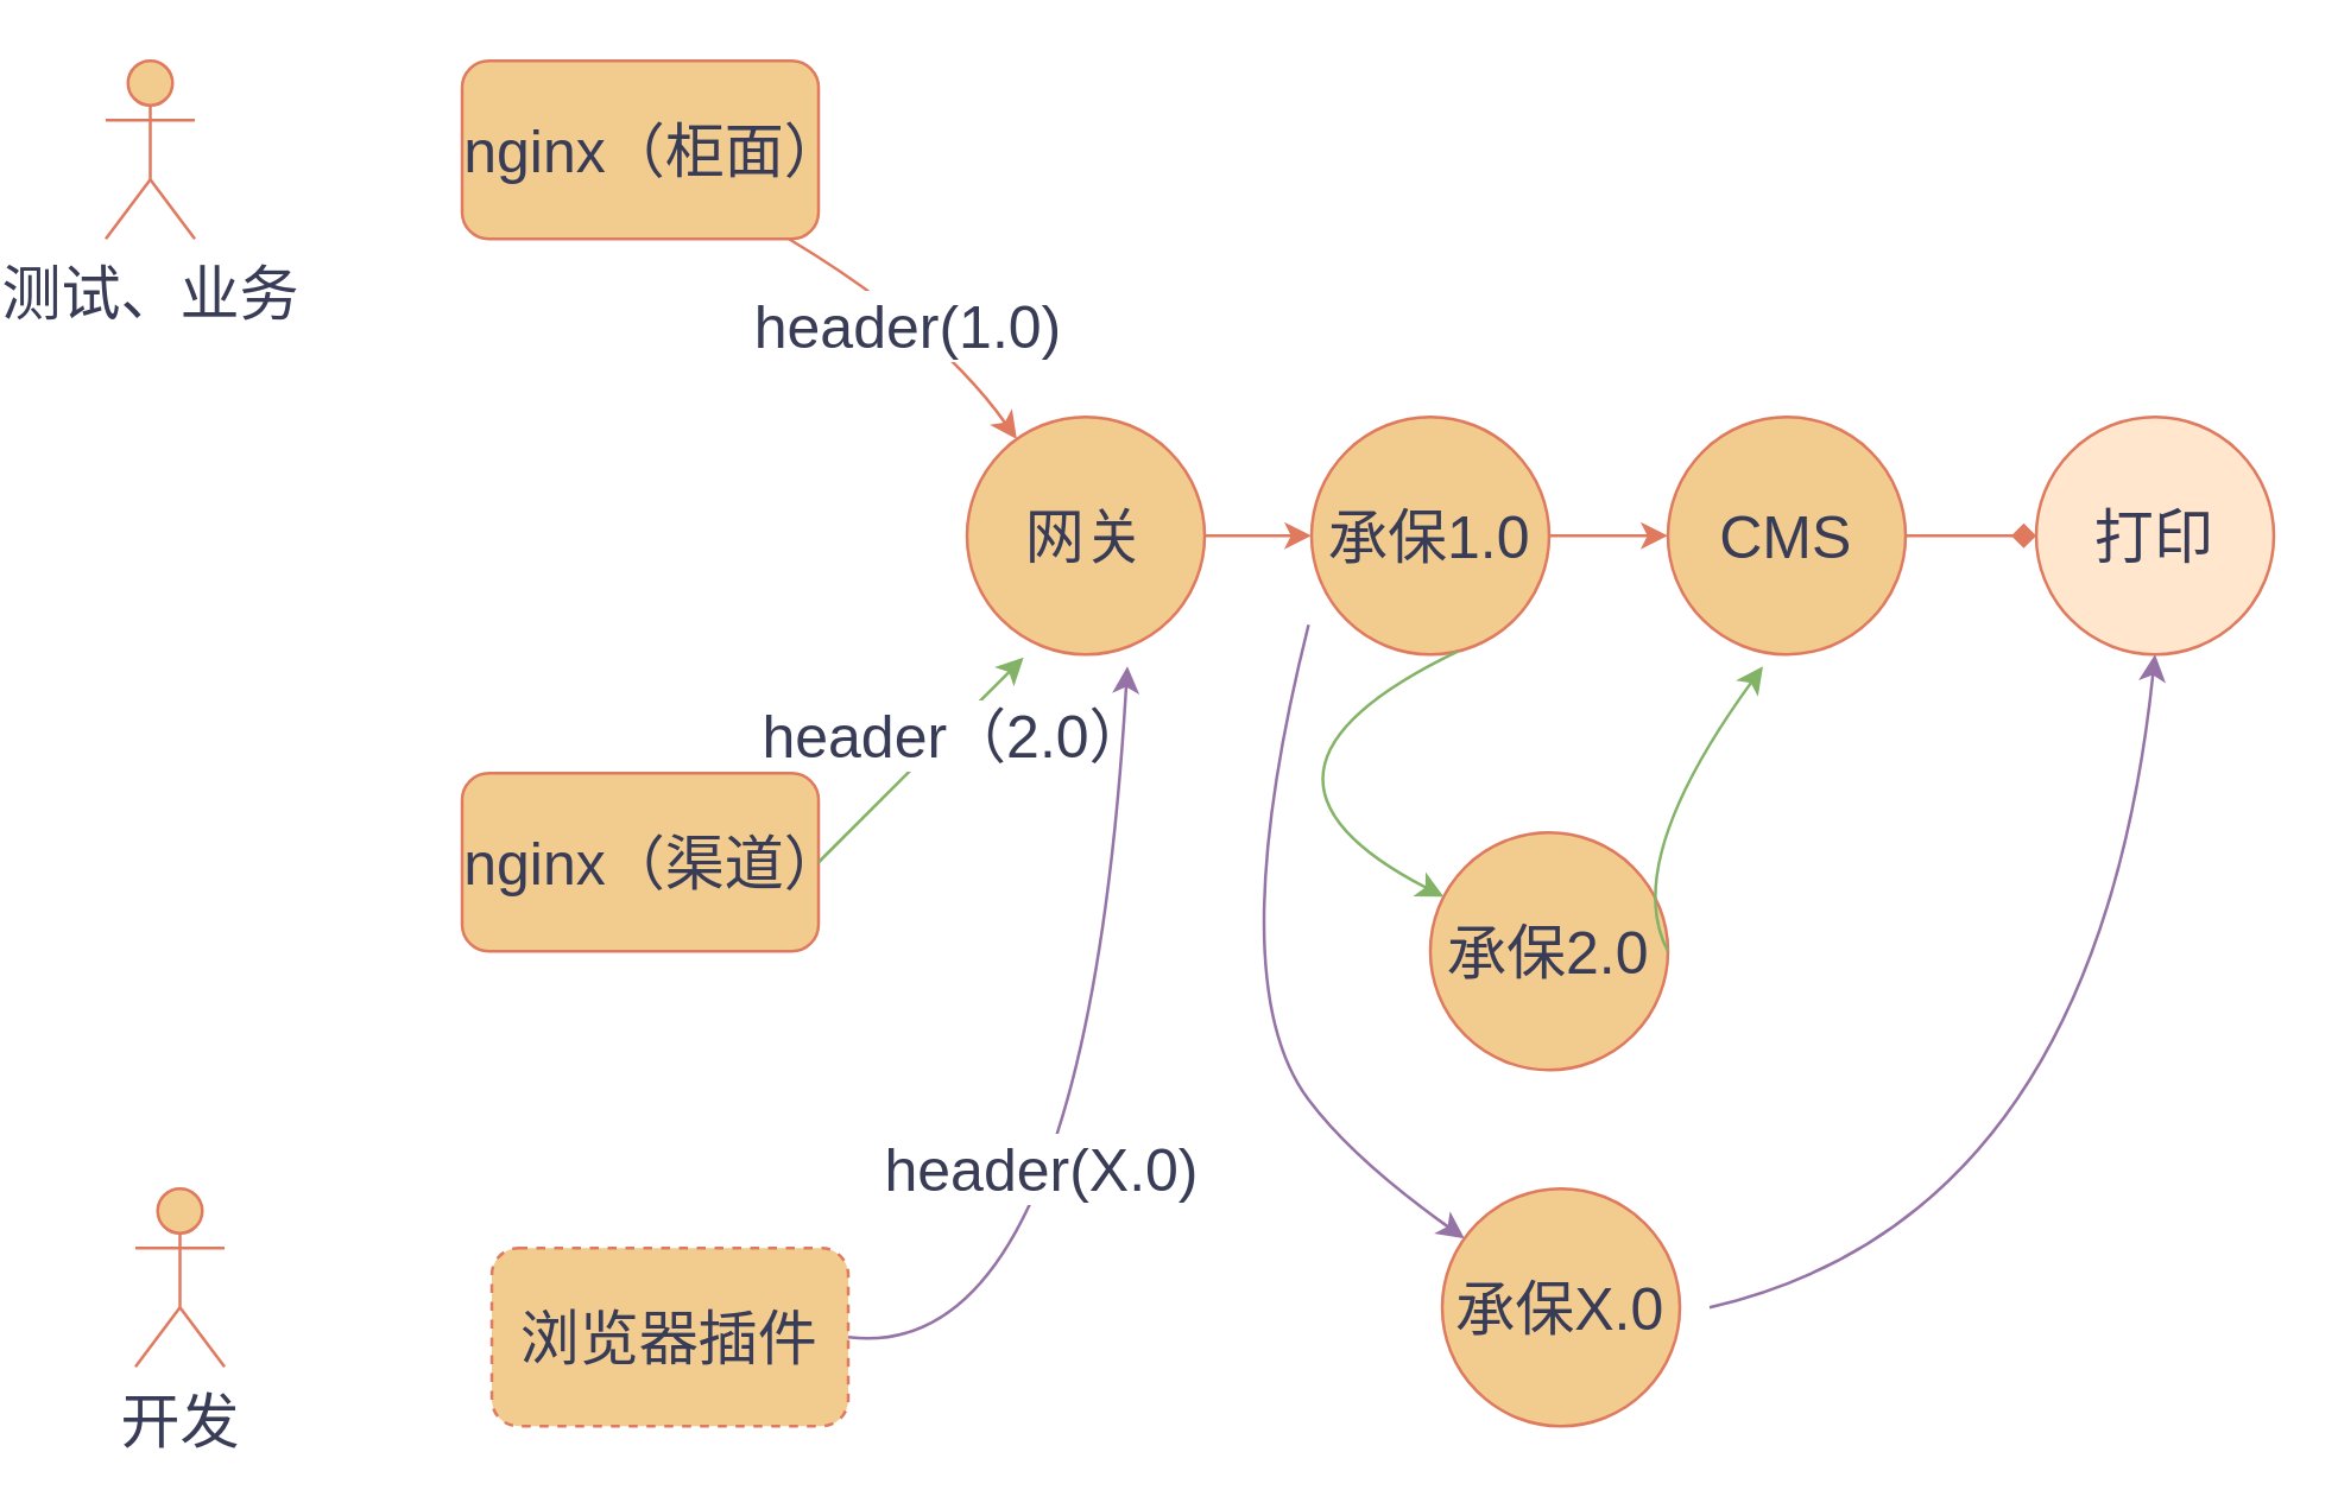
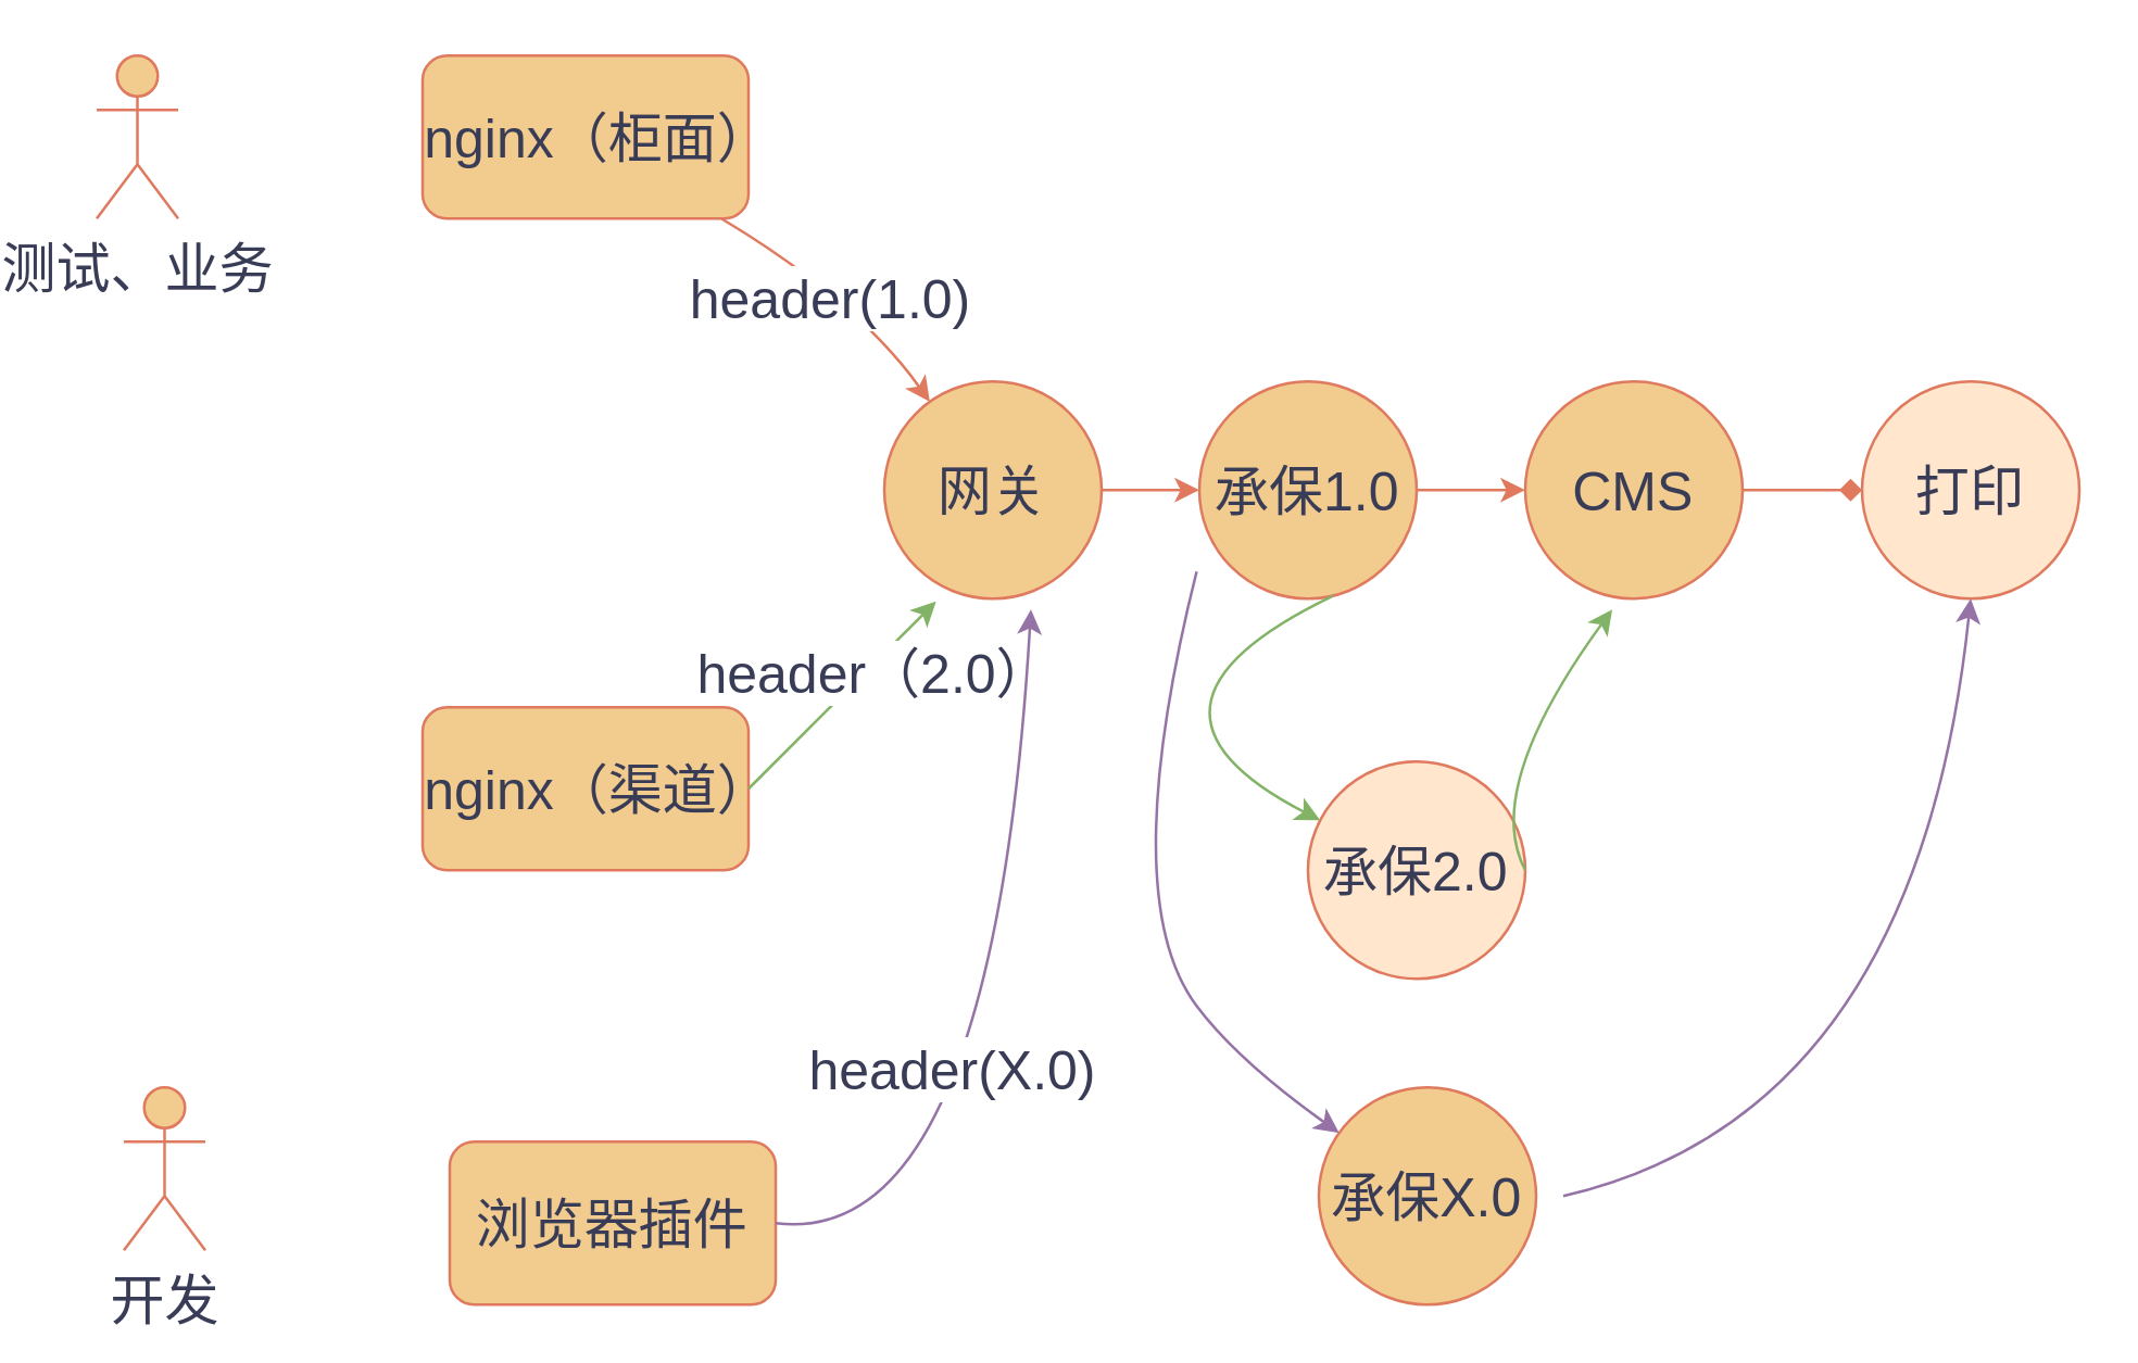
- <mxCell id="8" value="&lt;font style=&quot;font-size: 20px;&quot;&gt;承保2.0&lt;/font&gt;" style="ellipse;whiteSpace=wrap;html=1;aspect=fixed;labelBackgroundColor=none;fillColor=#F2CC8F;strokeColor=#E07A5F;fontColor=#393C56;" vertex="1" parent="1"><mxGeometry x="466" y="280" width="80" height="80" as="geometry" /></mxCell>
+ <mxCell id="8" value="&lt;font style=&quot;font-size: 20px;&quot;&gt;承保2.0&lt;/font&gt;" style="ellipse;whiteSpace=wrap;html=1;aspect=fixed;labelBackgroundColor=none;fillColor=#ffe6cc;strokeColor=#E07A5F;fontColor=#393C56;" vertex="1" parent="1"><mxGeometry x="466" y="280" width="80" height="80" as="geometry" /></mxCell>
- <mxCell id="20" value="&lt;font style=&quot;font-size: 20px;&quot;&gt;浏览器插件&lt;/font&gt;" style="rounded=1;whiteSpace=wrap;html=1;strokeColor=#E07A5F;fontColor=#393C56;fillColor=#F2CC8F;dashed=1;" vertex="1" parent="1"><mxGeometry x="150" y="420" width="120" height="60" as="geometry" /></mxCell>
+ <mxCell id="20" value="&lt;font style=&quot;font-size: 20px;&quot;&gt;浏览器插件&lt;/font&gt;" style="rounded=1;whiteSpace=wrap;html=1;strokeColor=#E07A5F;fontColor=#393C56;fillColor=#F2CC8F;" vertex="1" parent="1"><mxGeometry x="150" y="420" width="120" height="60" as="geometry" /></mxCell>
